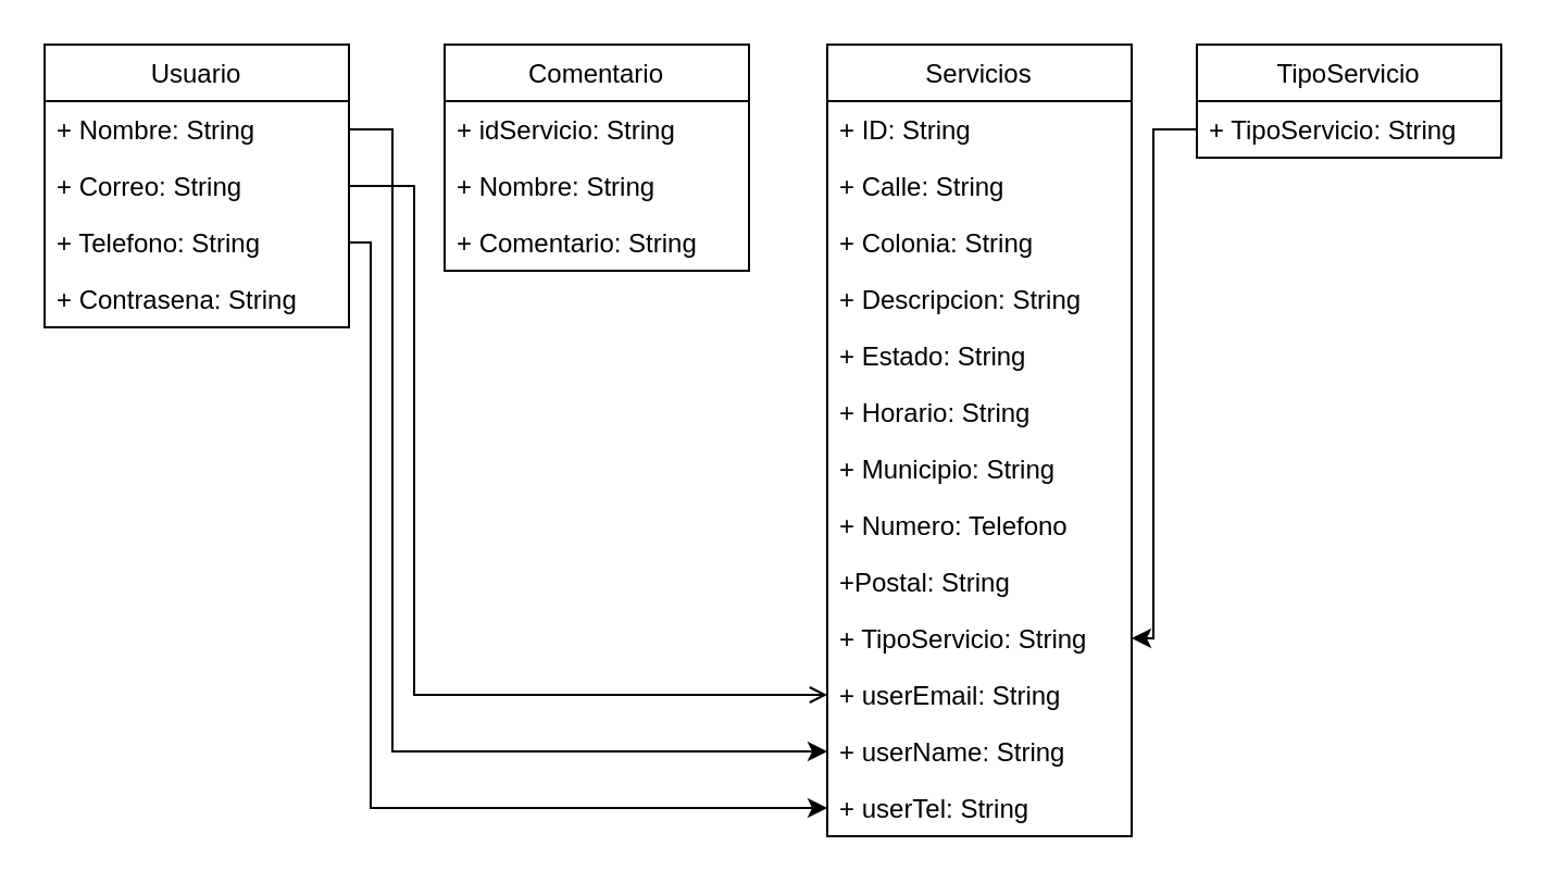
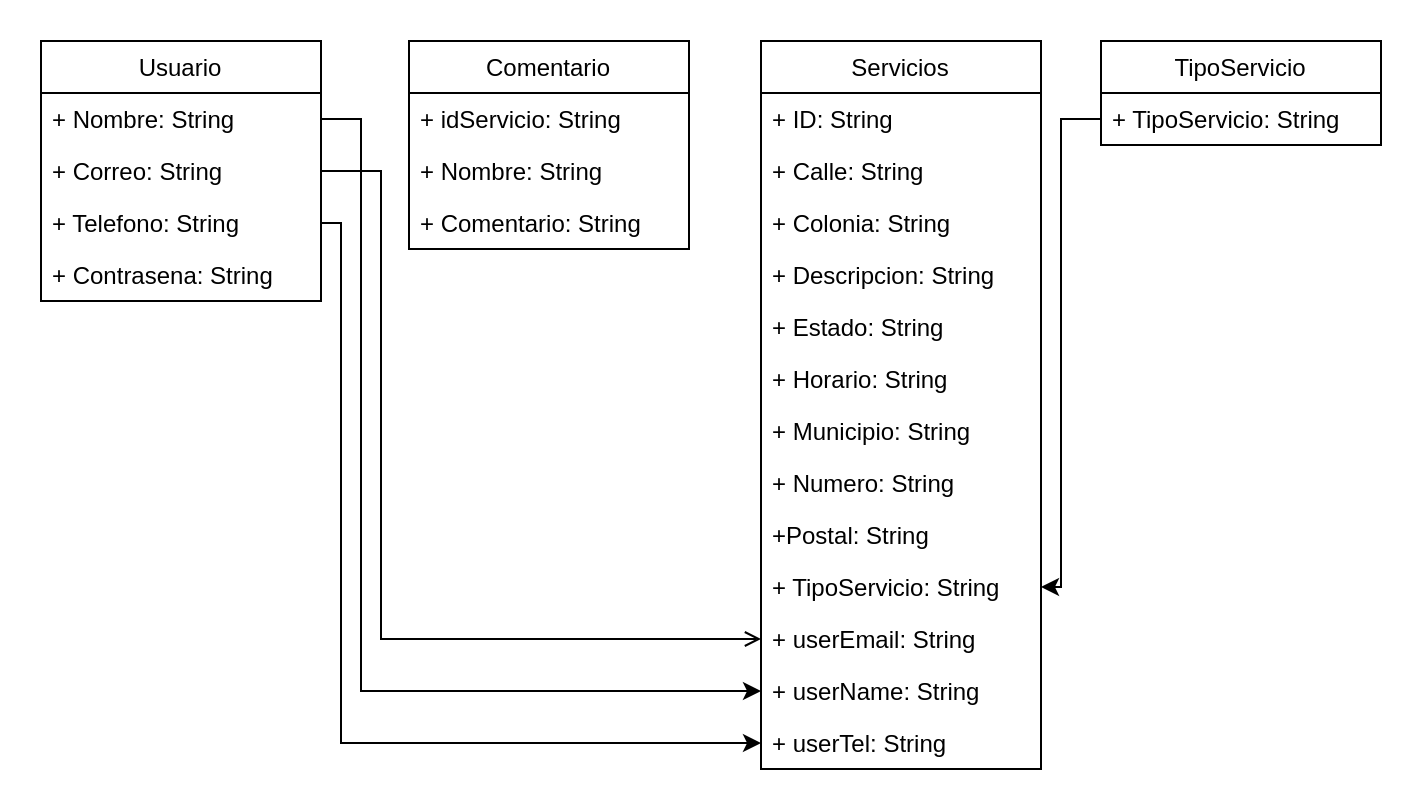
- <mxCell id="17" value="+ Numero: Telefono" style="text;strokeColor=none;fillColor=none;align=left;verticalAlign=top;spacingLeft=4;spacingRight=4;overflow=hidden;rotatable=0;points=[[0,0.5],[1,0.5]];portConstraint=eastwest;" vertex="1" parent="9"><mxGeometry y="208" width="140" height="26" as="geometry" /></mxCell>
+ <mxCell id="17" value="+ Numero: String" style="text;strokeColor=none;fillColor=none;align=left;verticalAlign=top;spacingLeft=4;spacingRight=4;overflow=hidden;rotatable=0;points=[[0,0.5],[1,0.5]];portConstraint=eastwest;" vertex="1" parent="9"><mxGeometry y="208" width="140" height="26" as="geometry" /></mxCell>
